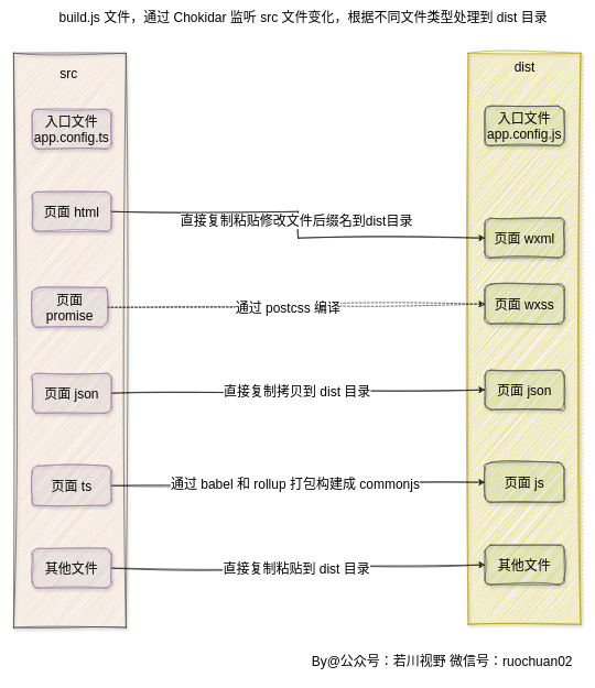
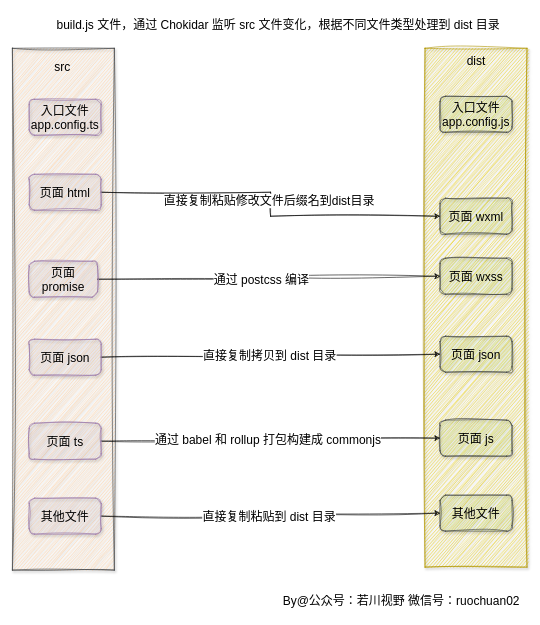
- <mxCell id="28" value="build.js 文件，通过 Chokidar 监听 src 文件变化，根据不同文件类型处理到 dist 目录" style="text;html=1;align=center;verticalAlign=middle;resizable=0;points=[];autosize=1;strokeColor=none;fillColor=none;fontSize=20;" vertex="1" parent="1"><mxGeometry x="78" y="5" width="760" height="40" as="geometry" /></mxCell>
+ <mxCell id="28" value="build.js 文件，通过 Chokidar 监听 src 文件变化，根据不同文件类型处理到 dist 目录" style="text;html=1;align=center;verticalAlign=middle;resizable=0;points=[];autosize=1;strokeColor=none;fillColor=none;fontSize=20;" vertex="1" parent="1"><mxGeometry x="83" y="20" width="760" height="40" as="geometry" /></mxCell>
- <mxCell id="11" style="edgeStyle=orthogonalEdgeStyle;rounded=0;orthogonalLoop=1;jettySize=auto;html=1;entryX=0;entryY=0.5;entryDx=0;entryDy=0;fontSize=20;sketch=1;curveFitting=1;jiggle=2;dashed=1;" edge="1" parent="1" source="13" target="20"><mxGeometry relative="1" as="geometry"><mxPoint x="232" y="465" as="targetPoint" /></mxGeometry></mxCell>
+ <mxCell id="11" style="edgeStyle=orthogonalEdgeStyle;rounded=0;orthogonalLoop=1;jettySize=auto;html=1;entryX=0;entryY=0.5;entryDx=0;entryDy=0;fontSize=20;sketch=1;curveFitting=1;jiggle=2;" edge="1" parent="1" source="13" target="20"><mxGeometry relative="1" as="geometry"><mxPoint x="232" y="465" as="targetPoint" /></mxGeometry></mxCell>
